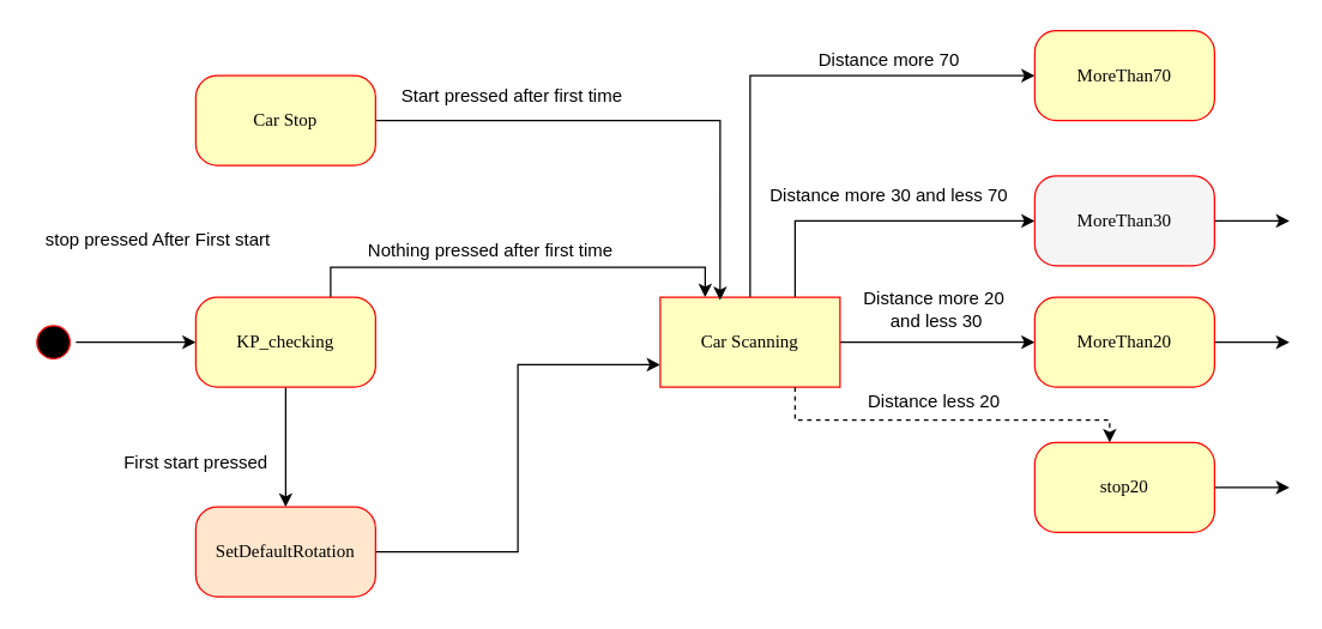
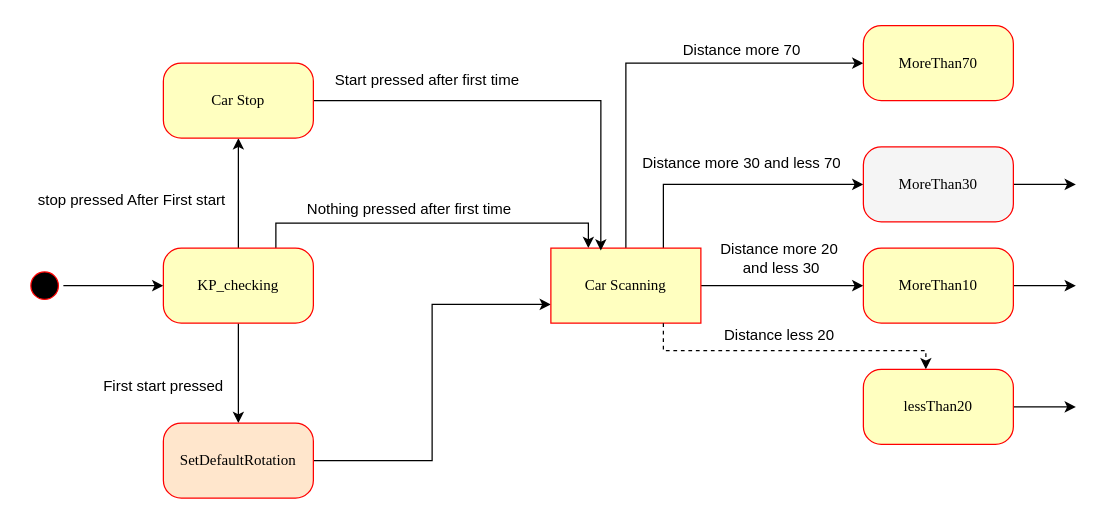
+ <mxCell id="5" value="" style="edgeStyle=orthogonalEdgeStyle;rounded=0;orthogonalLoop=1;jettySize=auto;html=1;" parent="1" source="7" target="16" edge="1"><mxGeometry relative="1" as="geometry" /></mxCell>
- <mxCell id="19" value="MoreThan20" style="rounded=1;whiteSpace=wrap;html=1;arcSize=24;fillColor=#ffffc0;strokeColor=#ff0000;shadow=0;comic=0;labelBackgroundColor=none;fontFamily=Verdana;fontSize=12;fontColor=#000000;align=center;" parent="1" vertex="1"><mxGeometry x="690" y="198" width="120" height="60" as="geometry" /></mxCell>
+ <mxCell id="19" value="MoreThan10" style="rounded=1;whiteSpace=wrap;html=1;arcSize=24;fillColor=#ffffc0;strokeColor=#ff0000;shadow=0;comic=0;labelBackgroundColor=none;fontFamily=Verdana;fontSize=12;fontColor=#000000;align=center;" parent="1" vertex="1"><mxGeometry x="690" y="198" width="120" height="60" as="geometry" /></mxCell>
- <mxCell id="22" value="stop20" style="rounded=1;whiteSpace=wrap;html=1;arcSize=24;fillColor=#ffffc0;strokeColor=#ff0000;shadow=0;comic=0;labelBackgroundColor=none;fontFamily=Verdana;fontSize=12;fontColor=#000000;align=center;" parent="1" vertex="1"><mxGeometry x="690" y="295" width="120" height="60" as="geometry" /></mxCell>
+ <mxCell id="22" value="lessThan20" style="rounded=1;whiteSpace=wrap;html=1;arcSize=24;fillColor=#ffffc0;strokeColor=#ff0000;shadow=0;comic=0;labelBackgroundColor=none;fontFamily=Verdana;fontSize=12;fontColor=#000000;align=center;" parent="1" vertex="1"><mxGeometry x="690" y="295" width="120" height="60" as="geometry" /></mxCell>
